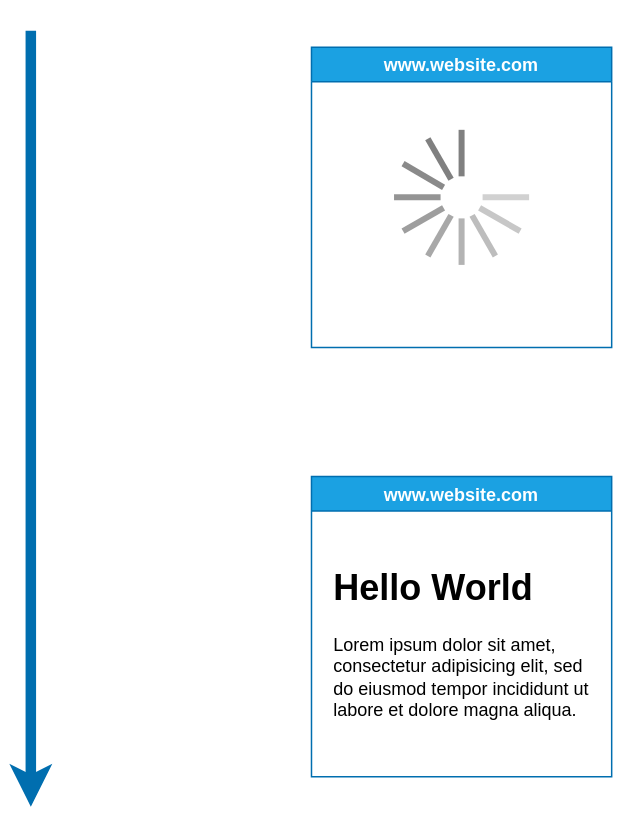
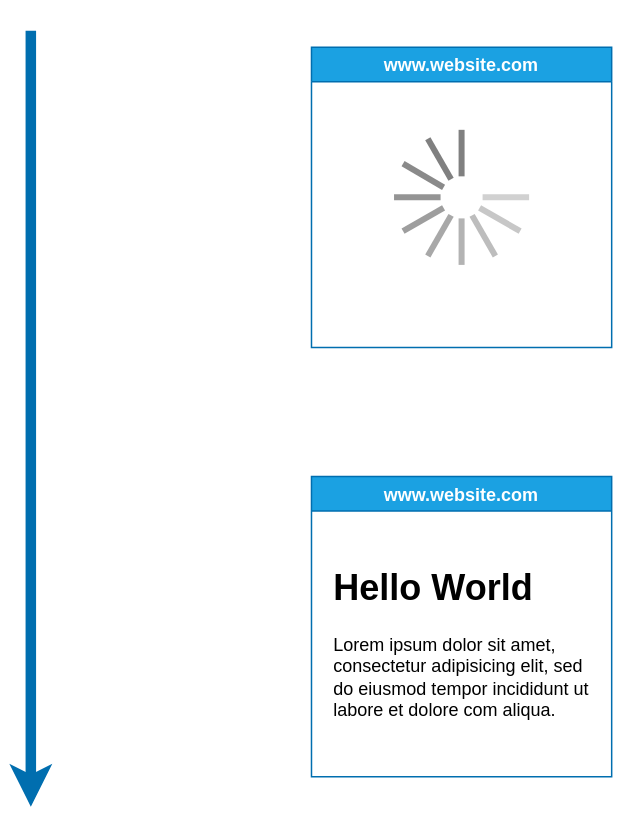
- <mxCell id="5" value="&lt;h1&gt;Hello World&lt;/h1&gt;&lt;p&gt;Lorem ipsum dolor sit amet, consectetur adipisicing elit, sed do eiusmod tempor incididunt ut labore et dolore magna aliqua.&lt;/p&gt;" style="text;html=1;strokeColor=none;fillColor=none;spacing=5;spacingTop=-20;whiteSpace=wrap;overflow=hidden;rounded=0;" parent="4" vertex="1"><mxGeometry x="10" y="55" width="190" height="120" as="geometry" /></mxCell>
+ <mxCell id="5" value="&lt;h1&gt;Hello World&lt;/h1&gt;&lt;p&gt;Lorem ipsum dolor sit amet, consectetur adipisicing elit, sed do eiusmod tempor incididunt ut labore et dolore com aliqua.&lt;/p&gt;" style="text;html=1;strokeColor=none;fillColor=none;spacing=5;spacingTop=-20;whiteSpace=wrap;overflow=hidden;rounded=0;" parent="4" vertex="1"><mxGeometry x="10" y="55" width="190" height="120" as="geometry" /></mxCell>
